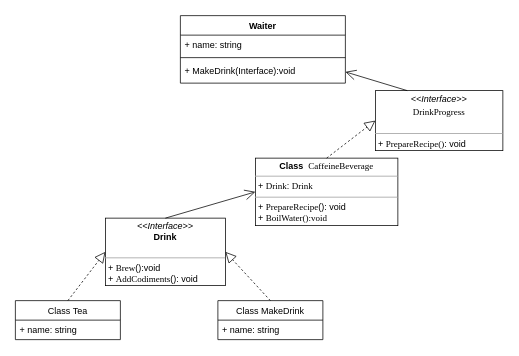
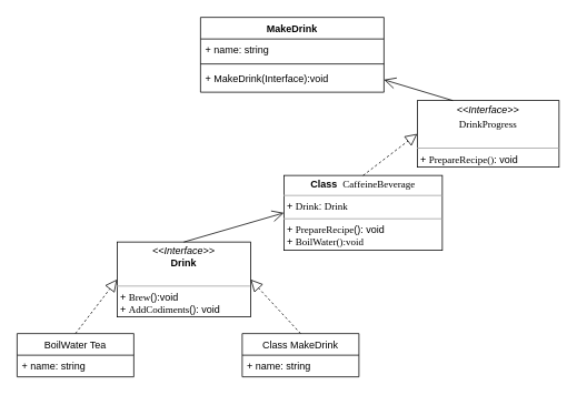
- <mxCell id="14" value="Waiter" style="swimlane;fontStyle=1;align=center;verticalAlign=top;childLayout=stackLayout;horizontal=1;startSize=26;horizontalStack=0;resizeParent=1;resizeParentMax=0;resizeLast=0;collapsible=1;marginBottom=0;" vertex="1" parent="1"><mxGeometry x="240" y="20" width="220" height="90" as="geometry" /></mxCell>
+ <mxCell id="14" value="MakeDrink" style="swimlane;fontStyle=1;align=center;verticalAlign=top;childLayout=stackLayout;horizontal=1;startSize=26;horizontalStack=0;resizeParent=1;resizeParentMax=0;resizeLast=0;collapsible=1;marginBottom=0;" vertex="1" parent="1"><mxGeometry x="240" y="20" width="220" height="90" as="geometry" /></mxCell>
- <mxCell id="7" value="Class Tea" style="swimlane;fontStyle=0;childLayout=stackLayout;horizontal=1;startSize=26;fillColor=none;horizontalStack=0;resizeParent=1;resizeParentMax=0;resizeLast=0;collapsible=1;marginBottom=0;" vertex="1" parent="1"><mxGeometry x="20" y="400" width="140" height="52" as="geometry" /></mxCell>
+ <mxCell id="7" value="BoilWater Tea" style="swimlane;fontStyle=0;childLayout=stackLayout;horizontal=1;startSize=26;fillColor=none;horizontalStack=0;resizeParent=1;resizeParentMax=0;resizeLast=0;collapsible=1;marginBottom=0;" vertex="1" parent="1"><mxGeometry x="20" y="400" width="140" height="52" as="geometry" /></mxCell>
